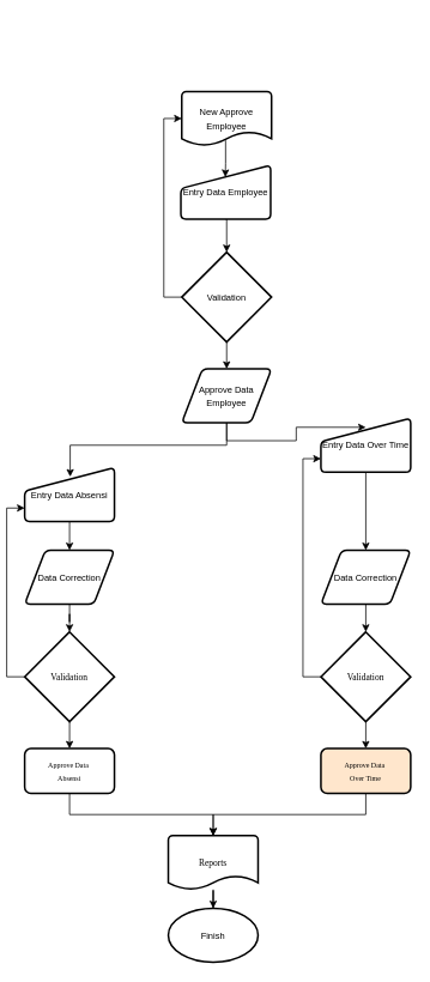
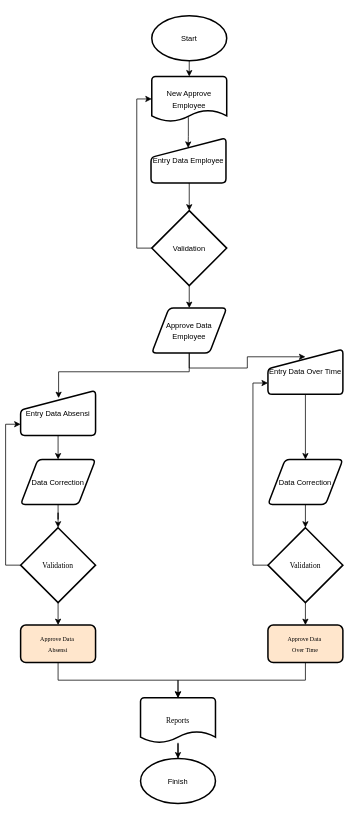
+ <mxCell id="3" value="&lt;font style=&quot;font-size: 10px&quot;&gt;Start&lt;/font&gt;" style="strokeWidth=2;html=1;shape=mxgraph.flowchart.start_1;whiteSpace=wrap;" parent="1" vertex="1"><mxGeometry x="195" y="20" width="100" height="60" as="geometry" /></mxCell>
+ <mxCell id="2" style="edgeStyle=orthogonalEdgeStyle;rounded=0;orthogonalLoop=1;jettySize=auto;html=1;exitX=0.5;exitY=1;exitDx=0;exitDy=0;exitPerimeter=0;entryX=0.5;entryY=0;entryDx=0;entryDy=0;entryPerimeter=0;" parent="1" source="3" target="7" edge="1"><mxGeometry relative="1" as="geometry" /></mxCell>
- <mxCell id="29" value="&lt;span style=&quot;font-family: &amp;#34;verdana&amp;#34; ; font-size: 8px&quot;&gt;Approve Data&amp;nbsp;&lt;/span&gt;&lt;br style=&quot;font-family: &amp;#34;verdana&amp;#34; ; font-size: 8px&quot;&gt;&lt;span style=&quot;font-family: &amp;#34;verdana&amp;#34; ; font-size: 8px&quot;&gt;Absensi&lt;/span&gt;" style="rounded=1;whiteSpace=wrap;html=1;absoluteArcSize=1;arcSize=14;strokeWidth=2;" parent="1" vertex="1"><mxGeometry x="20" y="833" width="100" height="50" as="geometry" /></mxCell>
+ <mxCell id="29" value="&lt;span style=&quot;font-family: &amp;#34;verdana&amp;#34; ; font-size: 8px&quot;&gt;Approve Data&amp;nbsp;&lt;/span&gt;&lt;br style=&quot;font-family: &amp;#34;verdana&amp;#34; ; font-size: 8px&quot;&gt;&lt;span style=&quot;font-family: &amp;#34;verdana&amp;#34; ; font-size: 8px&quot;&gt;Absensi&lt;/span&gt;" style="rounded=1;whiteSpace=wrap;html=1;absoluteArcSize=1;arcSize=14;strokeWidth=2;fillColor=#ffe6cc;" parent="1" vertex="1"><mxGeometry x="20" y="833" width="100" height="50" as="geometry" /></mxCell>
